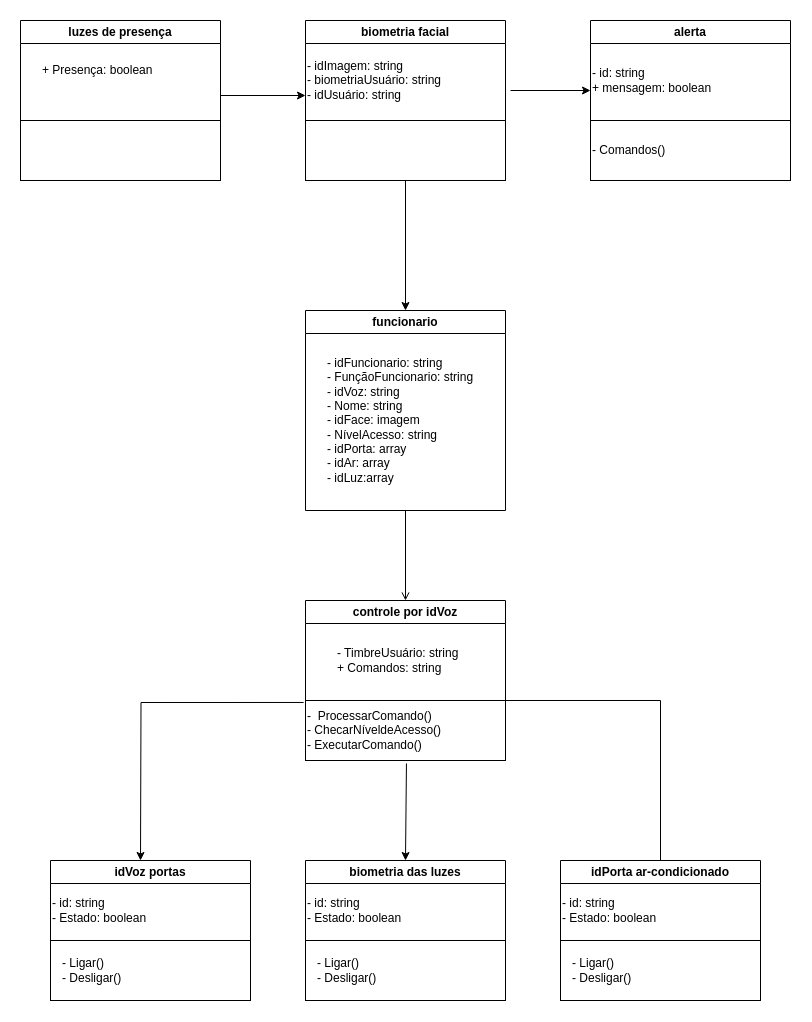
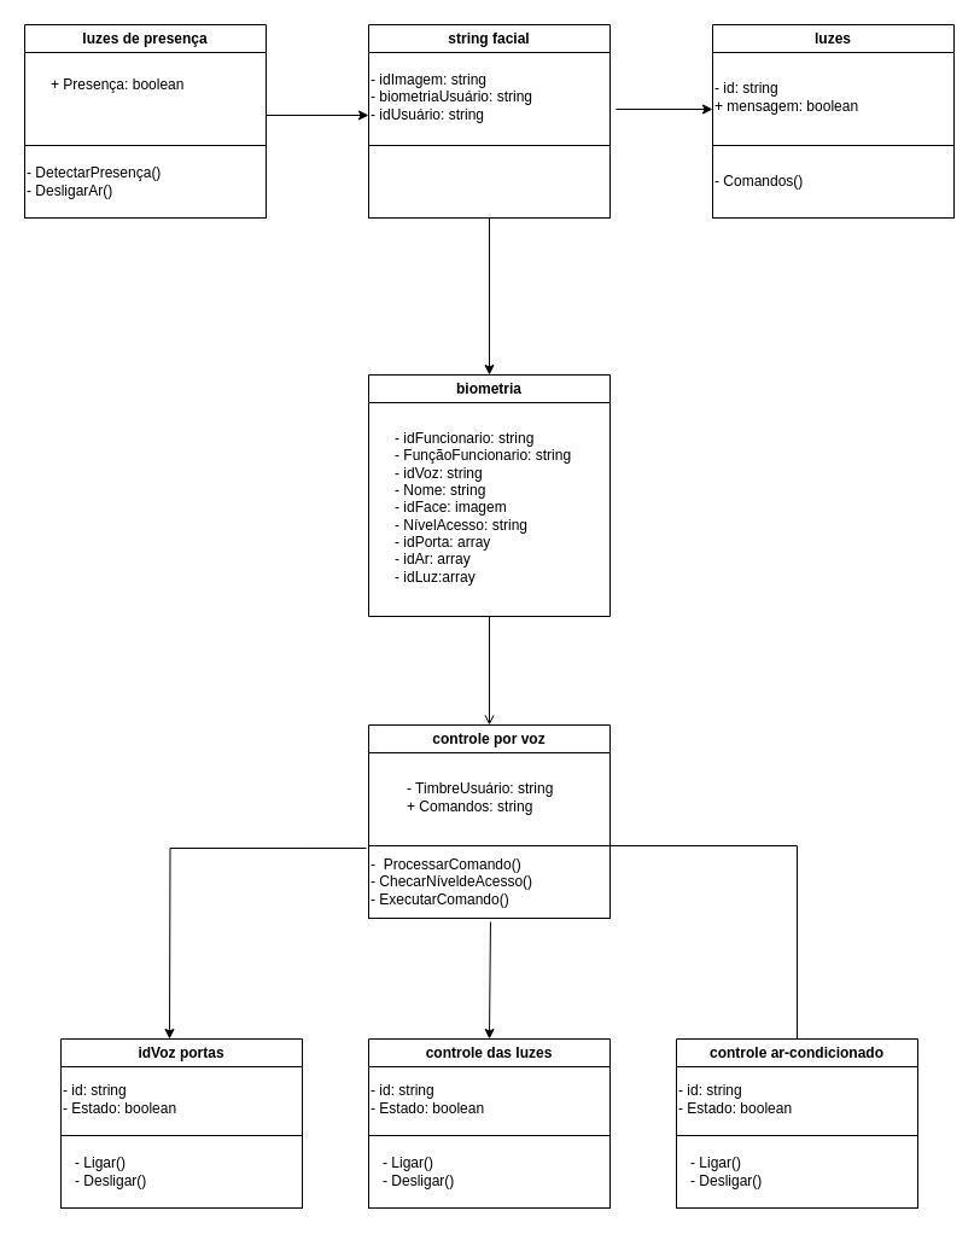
- <mxCell id="20" value="biometria facial" style="swimlane;whiteSpace=wrap;html=1;fillColor=default;" vertex="1" parent="1"><mxGeometry x="305" y="20" width="200" height="100" as="geometry" /></mxCell>
+ <mxCell id="20" value="string facial" style="swimlane;whiteSpace=wrap;html=1;fillColor=default;" vertex="1" parent="1"><mxGeometry x="305" y="20" width="200" height="100" as="geometry" /></mxCell>
- <mxCell id="23" value="alerta" style="swimlane;whiteSpace=wrap;html=1;fillColor=default;" vertex="1" parent="1"><mxGeometry x="590" y="20" width="200" height="100" as="geometry" /></mxCell>
+ <mxCell id="23" value="luzes" style="swimlane;whiteSpace=wrap;html=1;fillColor=default;" vertex="1" parent="1"><mxGeometry x="590" y="20" width="200" height="100" as="geometry" /></mxCell>
+ <mxCell id="30" value="- DetectarPresença()&lt;div&gt;- DesligarAr()&lt;/div&gt;" style="text;html=1;align=left;verticalAlign=middle;resizable=0;points=[];autosize=1;strokeColor=none;fillColor=none;" vertex="1" parent="1"><mxGeometry x="20" y="130" width="130" height="40" as="geometry" /></mxCell>
- <mxCell id="2" value="funcionario" style="swimlane;whiteSpace=wrap;html=1;fillColor=default;" vertex="1" parent="1"><mxGeometry x="305" y="310" width="200" height="200" as="geometry" /></mxCell>
+ <mxCell id="2" value="biometria" style="swimlane;whiteSpace=wrap;html=1;fillColor=default;" vertex="1" parent="1"><mxGeometry x="305" y="310" width="200" height="200" as="geometry" /></mxCell>
- <mxCell id="4" value="controle por idVoz" style="swimlane;whiteSpace=wrap;html=1;fillColor=default;" vertex="1" parent="1"><mxGeometry x="305" y="600" width="200" height="100" as="geometry" /></mxCell>
+ <mxCell id="4" value="controle por voz" style="swimlane;whiteSpace=wrap;html=1;fillColor=default;" vertex="1" parent="1"><mxGeometry x="305" y="600" width="200" height="100" as="geometry" /></mxCell>
- <mxCell id="10" value="biometria das luzes" style="swimlane;whiteSpace=wrap;html=1;fillColor=default;" vertex="1" parent="1"><mxGeometry x="305" y="860" width="200" height="80" as="geometry" /></mxCell>
+ <mxCell id="10" value="controle das luzes" style="swimlane;whiteSpace=wrap;html=1;fillColor=default;" vertex="1" parent="1"><mxGeometry x="305" y="860" width="200" height="80" as="geometry" /></mxCell>
- <mxCell id="6" value="idPorta ar-condicionado" style="swimlane;whiteSpace=wrap;html=1;fillColor=default;" vertex="1" parent="1"><mxGeometry x="560" y="860" width="200" height="80" as="geometry" /></mxCell>
+ <mxCell id="6" value="controle ar-condicionado" style="swimlane;whiteSpace=wrap;html=1;fillColor=default;" vertex="1" parent="1"><mxGeometry x="560" y="860" width="200" height="80" as="geometry" /></mxCell>
